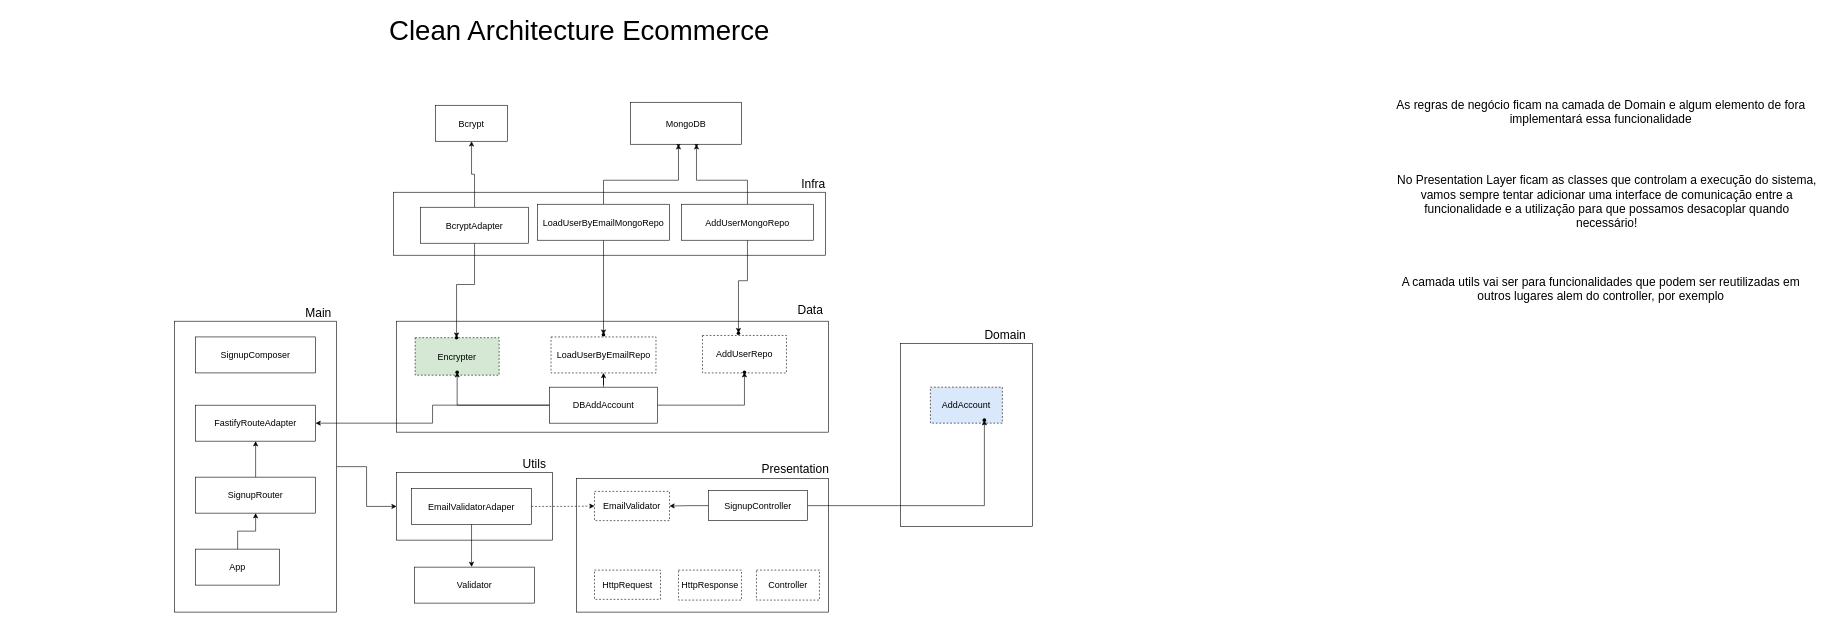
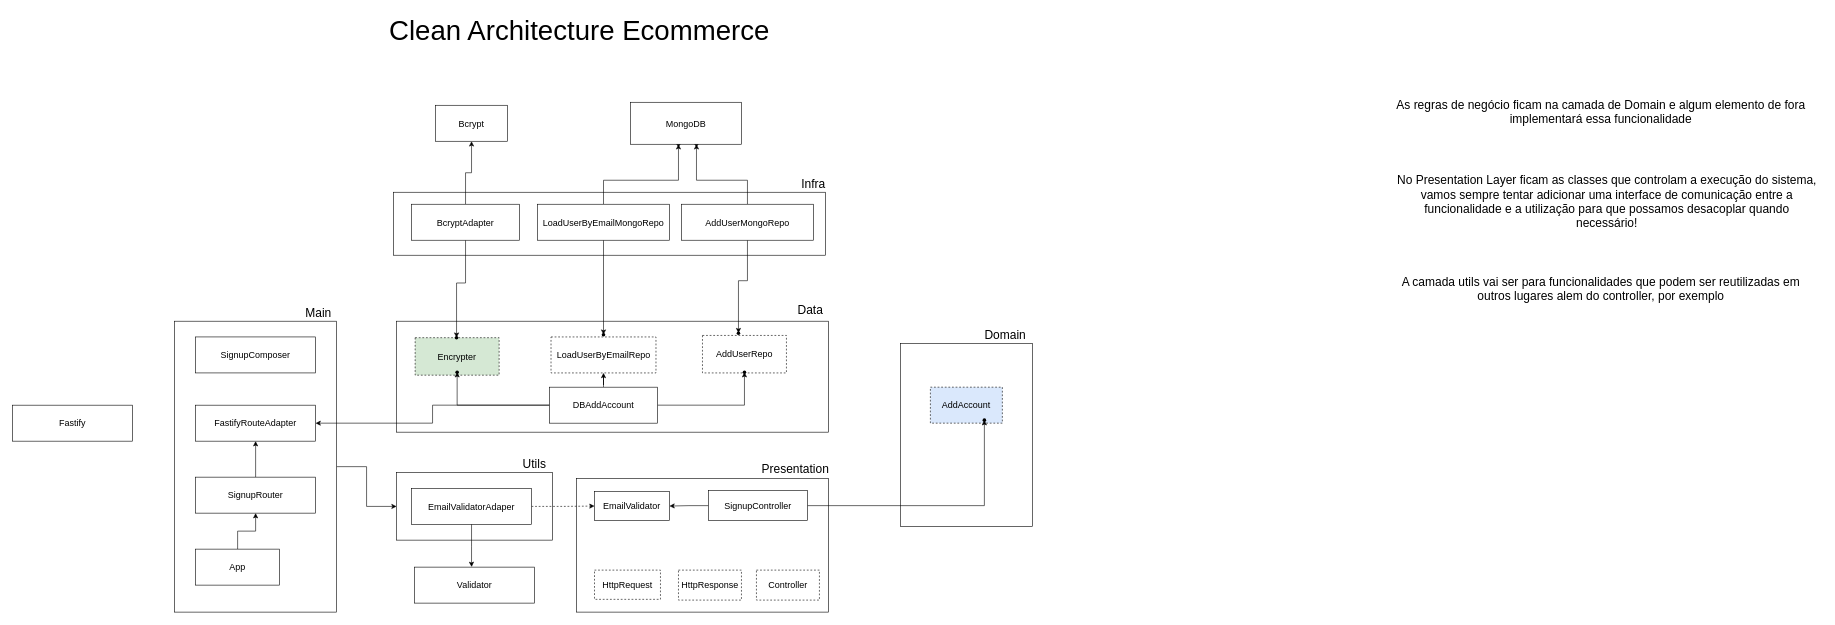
- <mxCell id="18" value="BcryptAdapter" style="rounded=0;whiteSpace=wrap;html=1;labelBackgroundColor=none;labelBorderColor=none;fontSize=15;" vertex="1" parent="1"><mxGeometry x="700" y="345" width="180" height="60" as="geometry" /></mxCell>
+ <mxCell id="18" value="BcryptAdapter" style="rounded=0;whiteSpace=wrap;html=1;labelBackgroundColor=none;labelBorderColor=none;fontSize=15;" vertex="1" parent="1"><mxGeometry x="685" y="340" width="180" height="60" as="geometry" /></mxCell>
+ <mxCell id="44" value="Fastify" style="rounded=0;whiteSpace=wrap;html=1;labelBackgroundColor=none;labelBorderColor=none;fontSize=15;" vertex="1" parent="1"><mxGeometry x="20" y="675" width="200" height="60" as="geometry" /></mxCell>
- <mxCell id="48" value="EmailValidator" style="rounded=0;whiteSpace=wrap;html=1;labelBackgroundColor=none;labelBorderColor=none;fontSize=15;dashed=1;" vertex="1" parent="1"><mxGeometry x="990" y="818.75" width="125" height="48.75" as="geometry" /></mxCell>
+ <mxCell id="48" value="EmailValidator" style="rounded=0;whiteSpace=wrap;html=1;labelBackgroundColor=none;labelBorderColor=none;fontSize=15;dashed=0;" vertex="1" parent="1"><mxGeometry x="990" y="818.75" width="125" height="48.75" as="geometry" /></mxCell>
